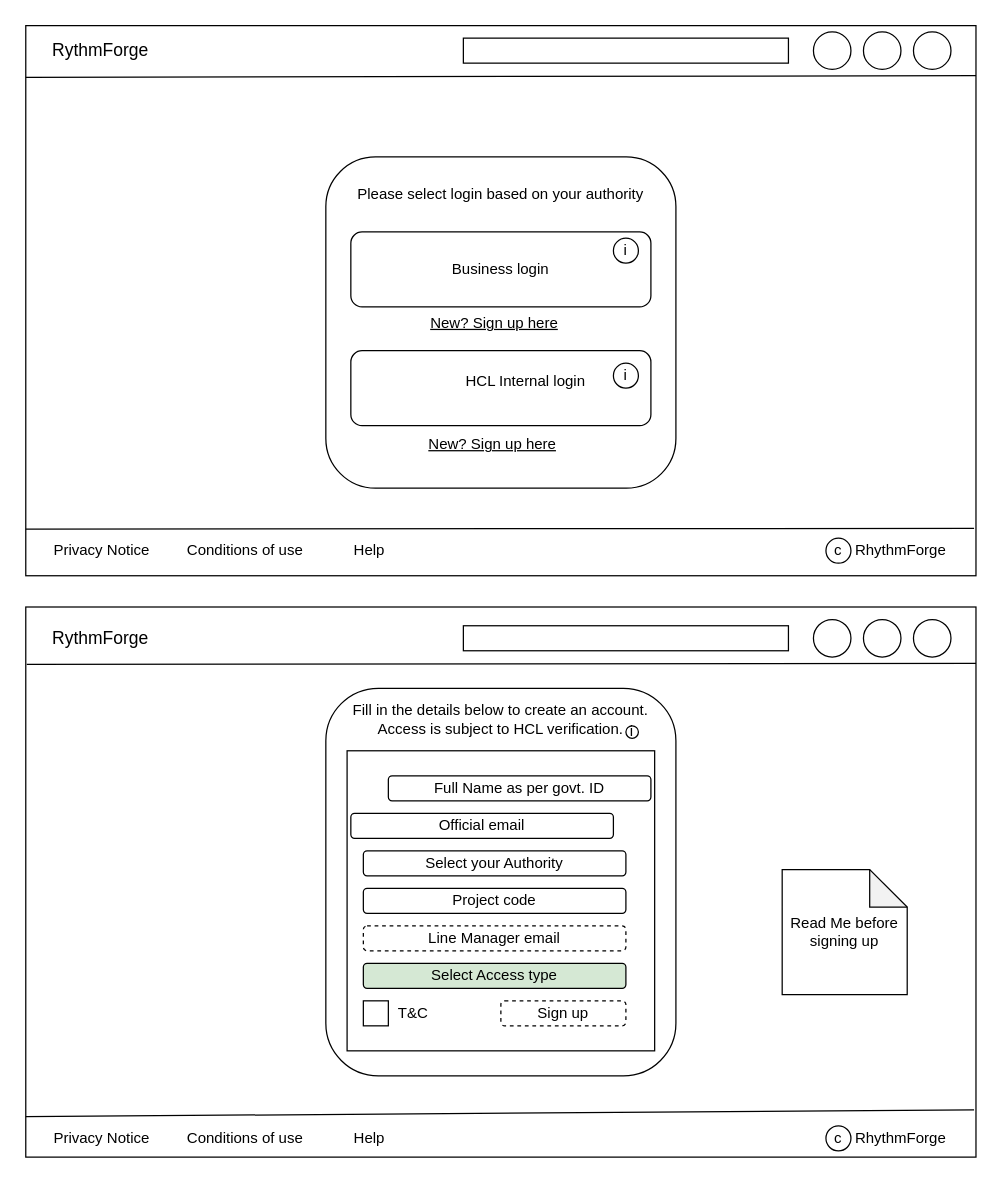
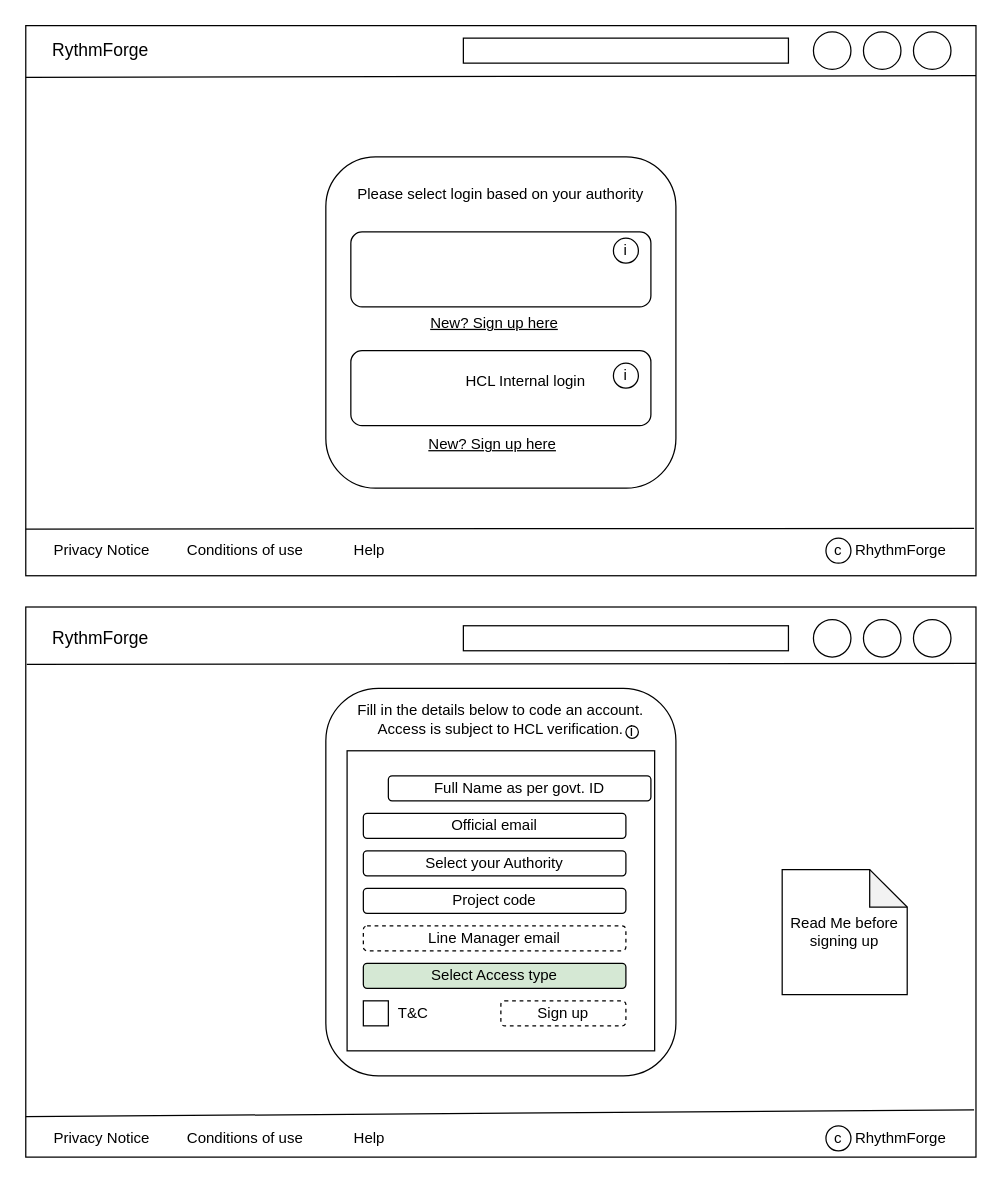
- <mxCell id="12" value="Business login" style="text;html=1;align=center;verticalAlign=middle;whiteSpace=wrap;rounded=0;" parent="1" vertex="1"><mxGeometry x="350" y="200" width="100" height="30" as="geometry" /></mxCell>
- <mxCell id="31" value="Fill in the details below to create an account. Access is subject to HCL verification." style="text;html=1;align=center;verticalAlign=middle;whiteSpace=wrap;rounded=0;" parent="1" vertex="1"><mxGeometry x="280" y="560" width="240" height="30" as="geometry" /></mxCell>
+ <mxCell id="31" value="Fill in the details below to code an account. Access is subject to HCL verification." style="text;html=1;align=center;verticalAlign=middle;whiteSpace=wrap;rounded=0;" parent="1" vertex="1"><mxGeometry x="280" y="560" width="240" height="30" as="geometry" /></mxCell>
- <mxCell id="40" value="Official email" style="rounded=1;whiteSpace=wrap;html=1;" parent="1" vertex="1"><mxGeometry x="280" y="650" width="210" height="20" as="geometry" /></mxCell>
+ <mxCell id="40" value="Official email" style="rounded=1;whiteSpace=wrap;html=1;" parent="1" vertex="1"><mxGeometry x="290" y="650" width="210" height="20" as="geometry" /></mxCell>
